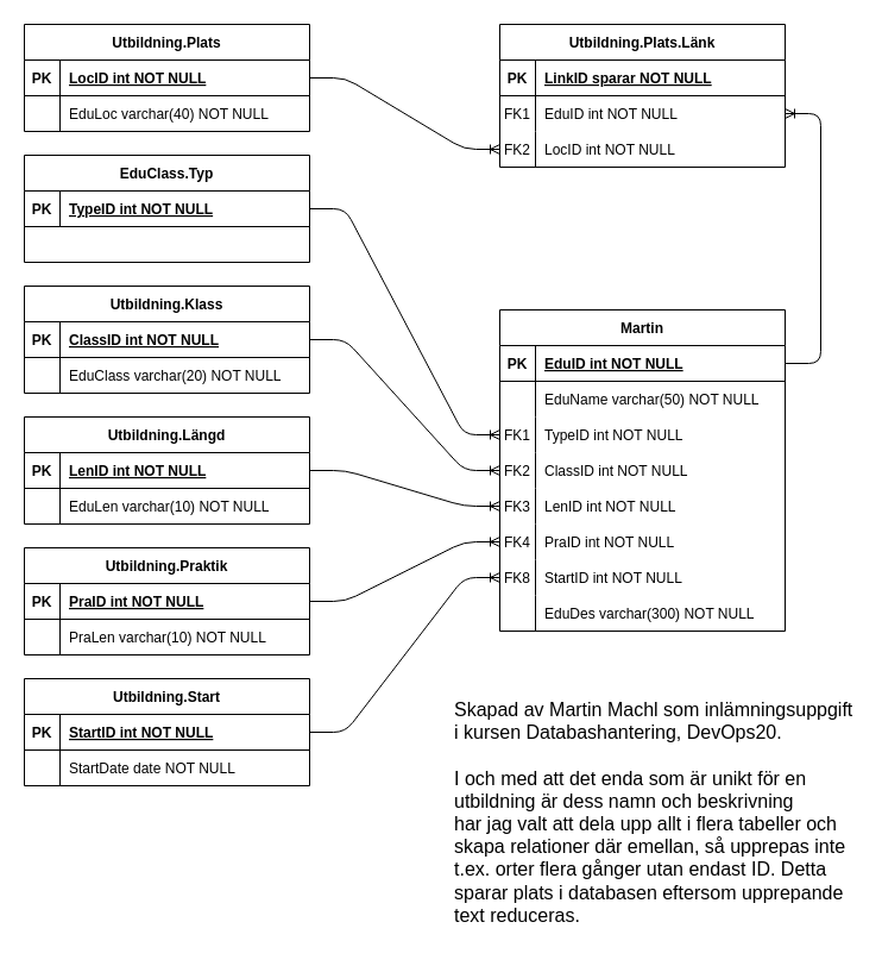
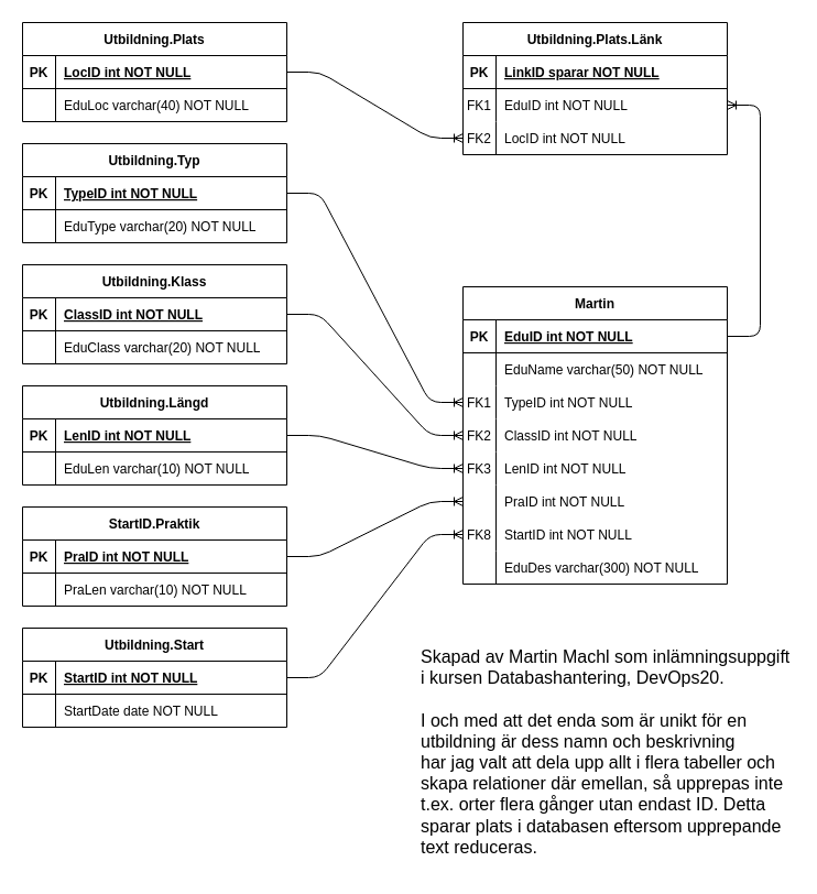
- <mxCell id="77" value="EduClass.Typ" style="shape=table;startSize=30;container=1;collapsible=1;childLayout=tableLayout;fixedRows=1;rowLines=0;fontStyle=1;align=center;resizeLast=1;" parent="1" vertex="1"><mxGeometry x="20" y="130" width="240" height="90" as="geometry" /></mxCell>
+ <mxCell id="77" value="Utbildning.Typ" style="shape=table;startSize=30;container=1;collapsible=1;childLayout=tableLayout;fixedRows=1;rowLines=0;fontStyle=1;align=center;resizeLast=1;" parent="1" vertex="1"><mxGeometry x="20" y="130" width="240" height="90" as="geometry" /></mxCell>
+ <mxCell id="83" value="EduType varchar(20) NOT NULL" style="shape=partialRectangle;overflow=hidden;connectable=0;top=0;left=0;bottom=0;right=0;align=left;spacingLeft=6;fillColor=none;" parent="81" vertex="1"><mxGeometry x="30" width="210" height="30" as="geometry" /></mxCell>
- <mxCell id="19" value="FK4" style="shape=partialRectangle;overflow=hidden;connectable=0;top=0;left=0;bottom=0;right=0;perimeterSpacing=0;fillColor=none;" parent="18" vertex="1"><mxGeometry width="30" height="30" as="geometry" /></mxCell>
- <mxCell id="51" value="Utbildning.Praktik" style="shape=table;startSize=30;container=1;collapsible=1;childLayout=tableLayout;fixedRows=1;rowLines=0;fontStyle=1;align=center;resizeLast=1;" parent="1" vertex="1"><mxGeometry x="20" y="460" width="240" height="90" as="geometry" /></mxCell>
+ <mxCell id="51" value="StartID.Praktik" style="shape=table;startSize=30;container=1;collapsible=1;childLayout=tableLayout;fixedRows=1;rowLines=0;fontStyle=1;align=center;resizeLast=1;" parent="1" vertex="1"><mxGeometry x="20" y="460" width="240" height="90" as="geometry" /></mxCell>
